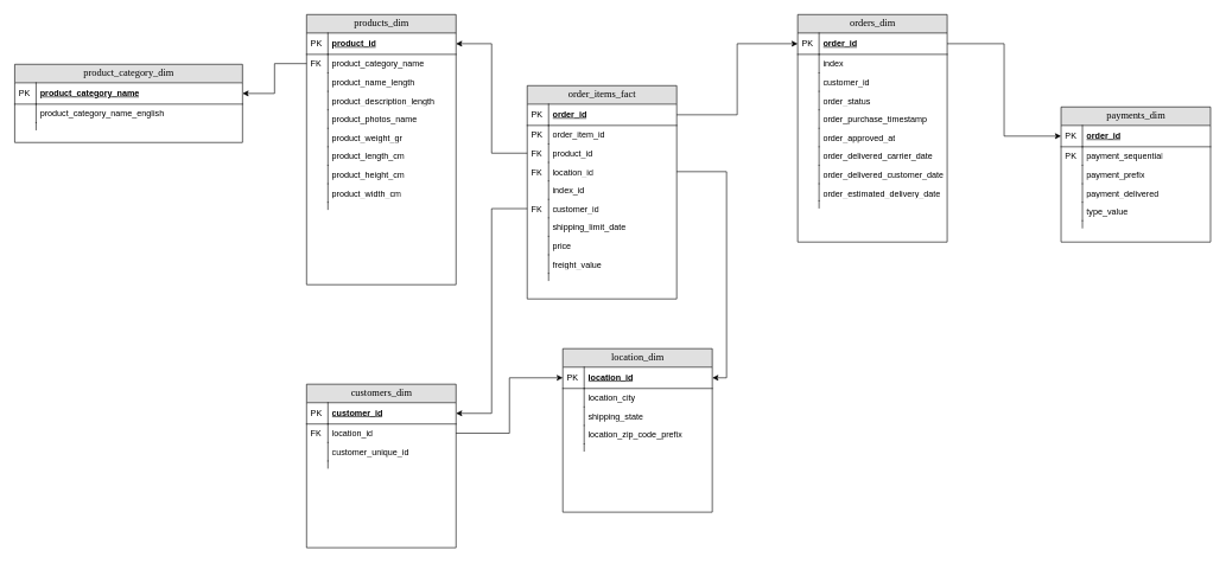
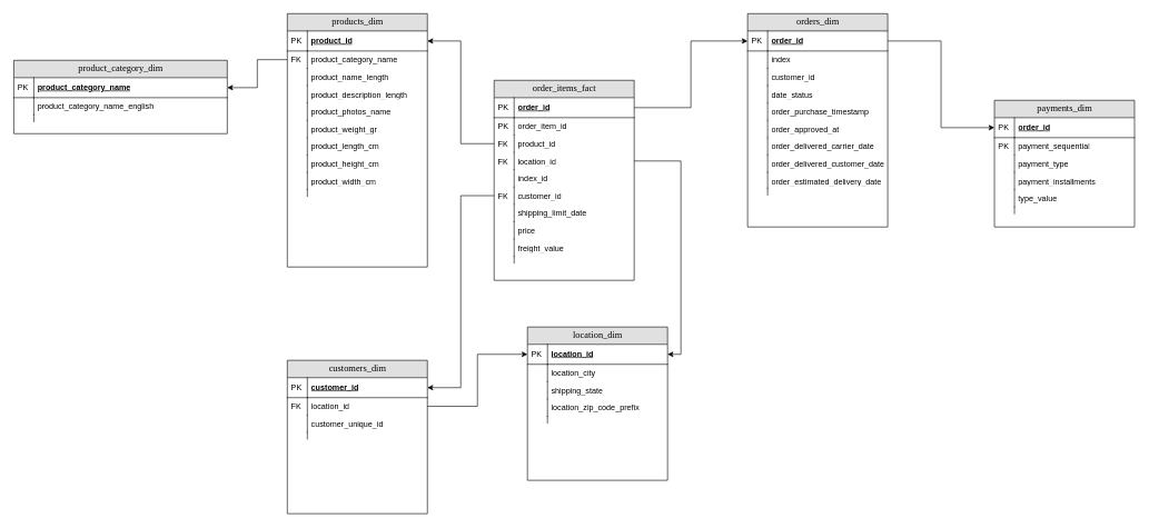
- <mxCell id="81" value="order_status" style="shape=partialRectangle;top=0;left=0;right=0;bottom=0;html=1;align=left;verticalAlign=top;fillColor=none;spacingLeft=34;spacingRight=4;whiteSpace=wrap;overflow=hidden;rotatable=0;points=[[0,0.5],[1,0.5]];portConstraint=eastwest;dropTarget=0;" vertex="1" parent="74"><mxGeometry y="108" width="210" height="26" as="geometry" /></mxCell>
+ <mxCell id="81" value="date_status" style="shape=partialRectangle;top=0;left=0;right=0;bottom=0;html=1;align=left;verticalAlign=top;fillColor=none;spacingLeft=34;spacingRight=4;whiteSpace=wrap;overflow=hidden;rotatable=0;points=[[0,0.5],[1,0.5]];portConstraint=eastwest;dropTarget=0;" vertex="1" parent="74"><mxGeometry y="108" width="210" height="26" as="geometry" /></mxCell>
- <mxCell id="66" value="payment_prefix" style="shape=partialRectangle;top=0;left=0;right=0;bottom=0;html=1;align=left;verticalAlign=top;fillColor=none;spacingLeft=34;spacingRight=4;whiteSpace=wrap;overflow=hidden;rotatable=0;points=[[0,0.5],[1,0.5]];portConstraint=eastwest;dropTarget=0;" vertex="1" parent="61"><mxGeometry y="82" width="210" height="26" as="geometry" /></mxCell>
+ <mxCell id="66" value="payment_type" style="shape=partialRectangle;top=0;left=0;right=0;bottom=0;html=1;align=left;verticalAlign=top;fillColor=none;spacingLeft=34;spacingRight=4;whiteSpace=wrap;overflow=hidden;rotatable=0;points=[[0,0.5],[1,0.5]];portConstraint=eastwest;dropTarget=0;" vertex="1" parent="61"><mxGeometry y="82" width="210" height="26" as="geometry" /></mxCell>
- <mxCell id="68" value="payment_delivered" style="shape=partialRectangle;top=0;left=0;right=0;bottom=0;html=1;align=left;verticalAlign=top;fillColor=none;spacingLeft=34;spacingRight=4;whiteSpace=wrap;overflow=hidden;rotatable=0;points=[[0,0.5],[1,0.5]];portConstraint=eastwest;dropTarget=0;" vertex="1" parent="61"><mxGeometry y="108" width="210" height="26" as="geometry" /></mxCell>
+ <mxCell id="68" value="payment_installments" style="shape=partialRectangle;top=0;left=0;right=0;bottom=0;html=1;align=left;verticalAlign=top;fillColor=none;spacingLeft=34;spacingRight=4;whiteSpace=wrap;overflow=hidden;rotatable=0;points=[[0,0.5],[1,0.5]];portConstraint=eastwest;dropTarget=0;" vertex="1" parent="61"><mxGeometry y="108" width="210" height="26" as="geometry" /></mxCell>
